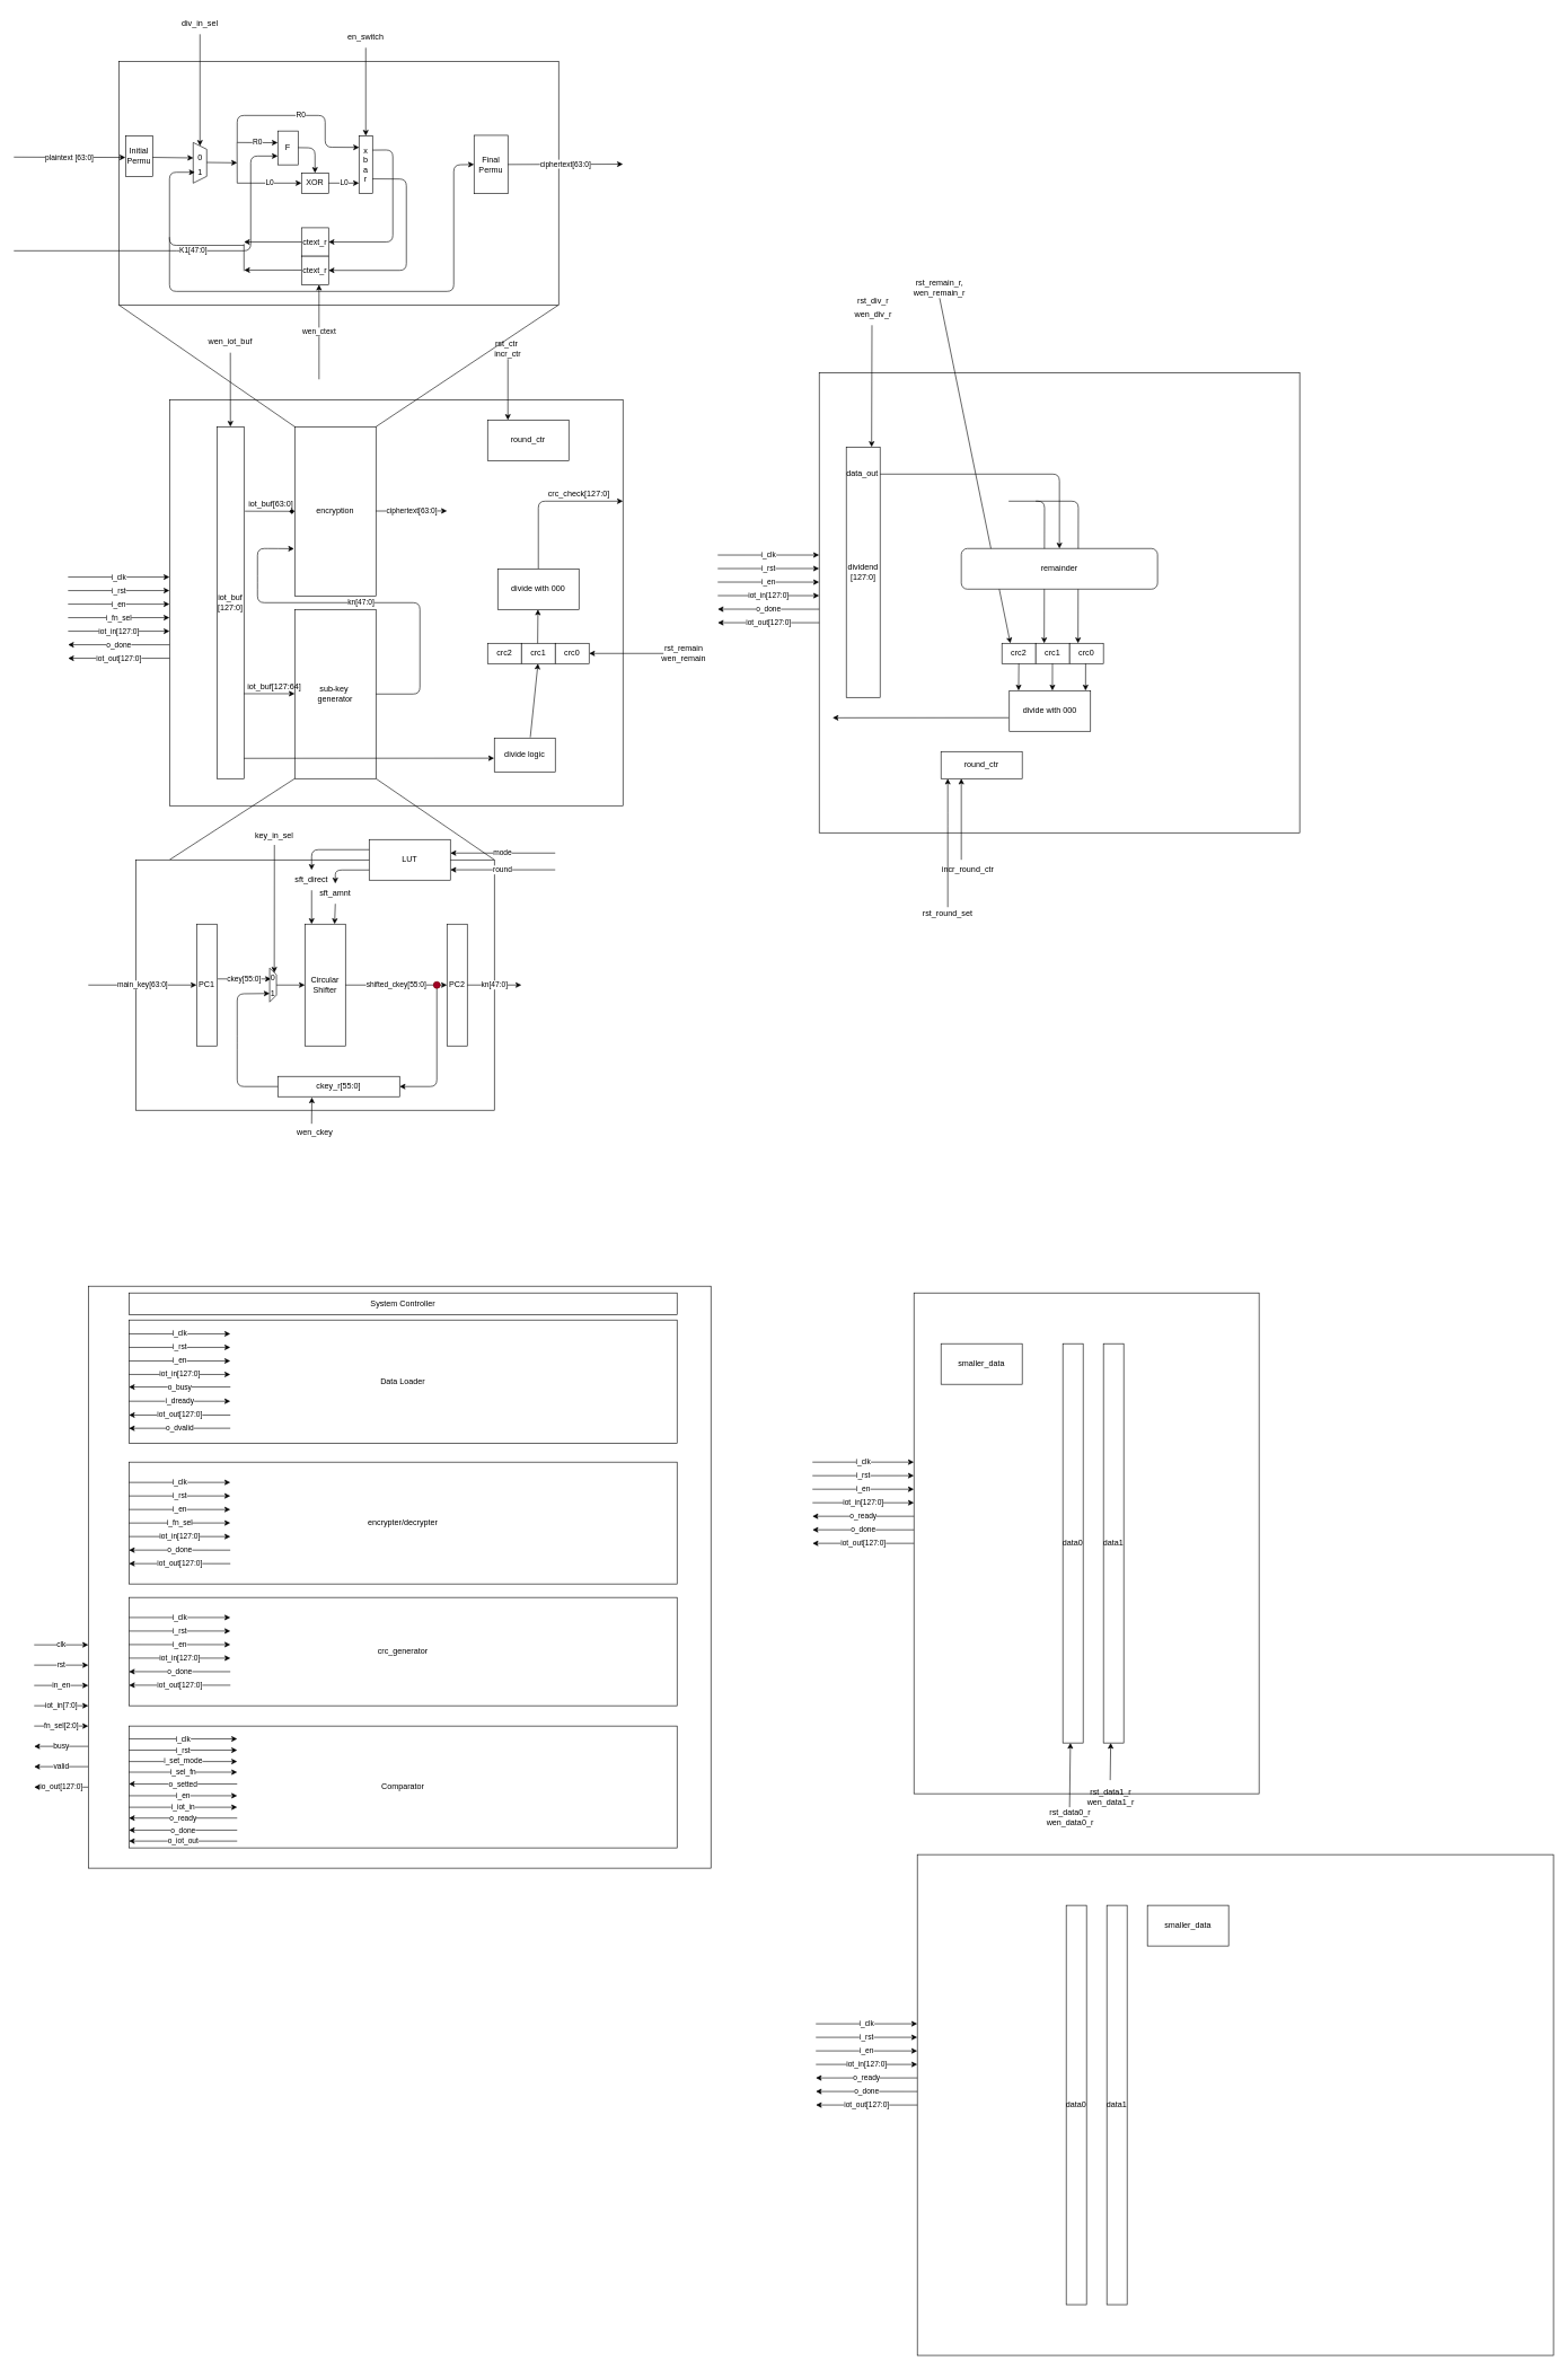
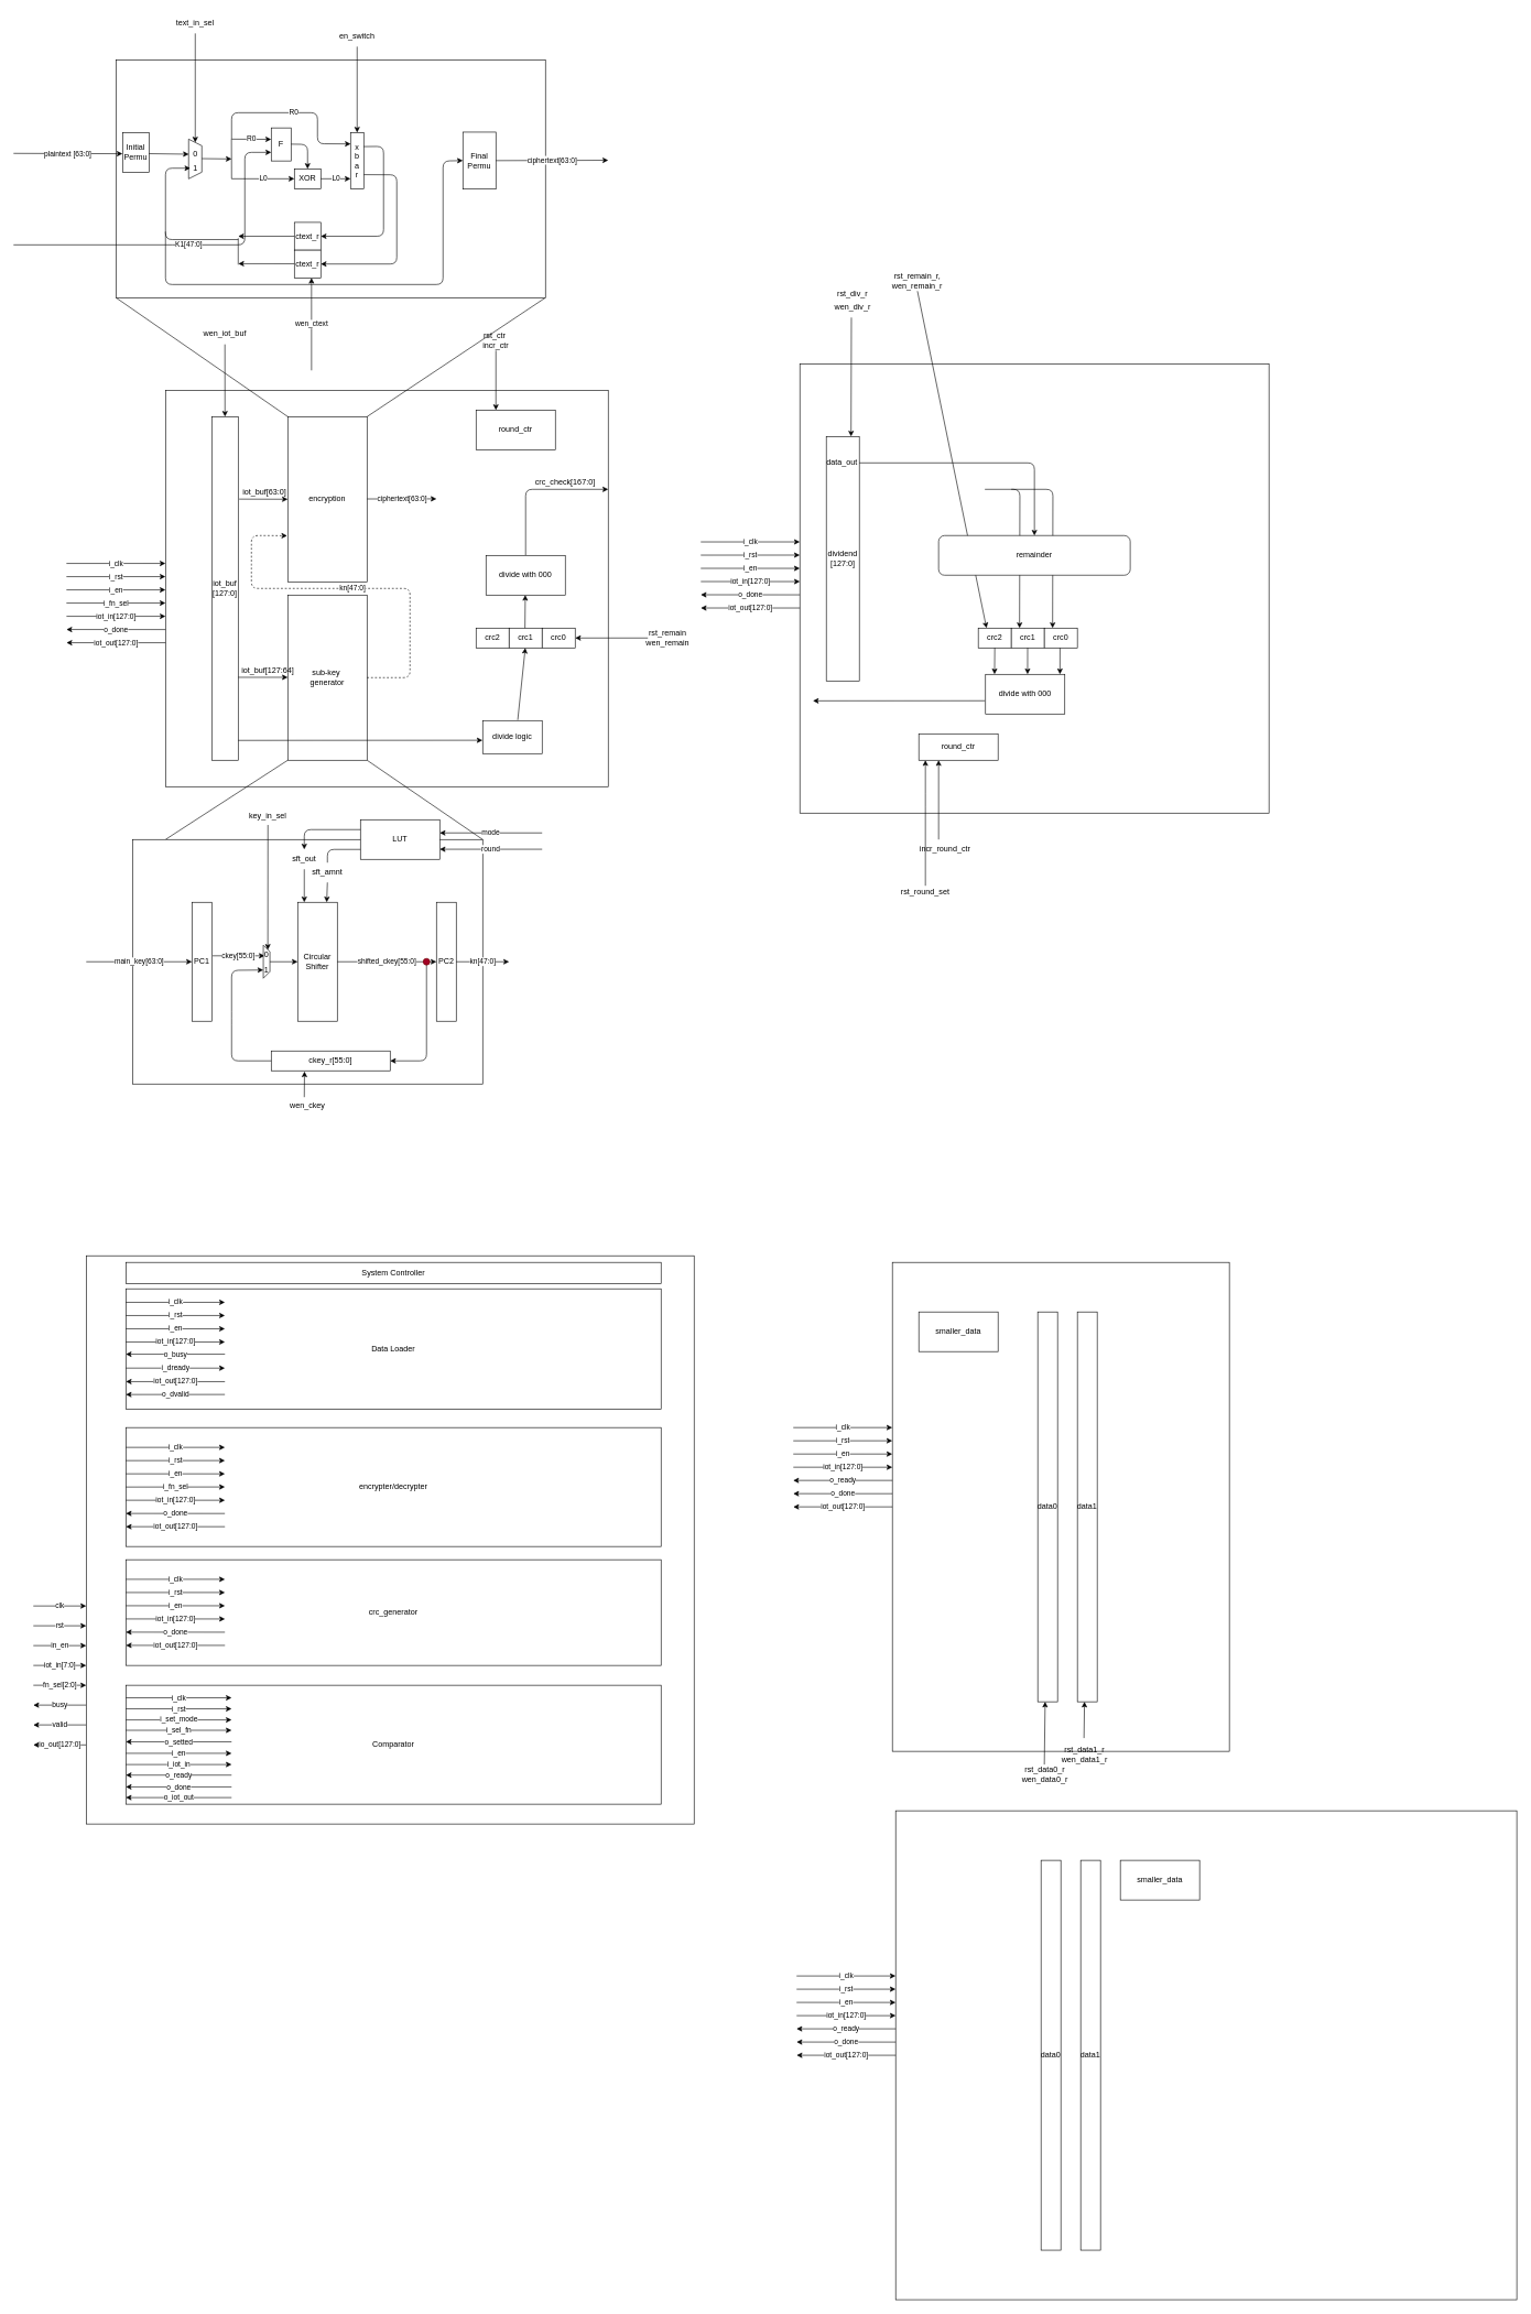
- <mxCell id="55" value="div_in_sel" style="text;strokeColor=none;align=center;fillColor=none;html=1;verticalAlign=middle;whiteSpace=wrap;rounded=0;" parent="1" vertex="1"><mxGeometry x="265" y="20" width="60" height="30" as="geometry" /></mxCell>
+ <mxCell id="55" value="text_in_sel" style="text;strokeColor=none;align=center;fillColor=none;html=1;verticalAlign=middle;whiteSpace=wrap;rounded=0;" parent="1" vertex="1"><mxGeometry x="265" y="20" width="60" height="30" as="geometry" /></mxCell>
- <mxCell id="204" value="crc_check[127:0]" style="text;strokeColor=none;align=center;fillColor=none;html=1;verticalAlign=middle;whiteSpace=wrap;rounded=0;" vertex="1" parent="1"><mxGeometry x="825" y="714" width="60" height="30" as="geometry" /></mxCell>
+ <mxCell id="204" value="crc_check[167:0]" style="text;strokeColor=none;align=center;fillColor=none;html=1;verticalAlign=middle;whiteSpace=wrap;rounded=0;" vertex="1" parent="1"><mxGeometry x="825" y="714" width="60" height="30" as="geometry" /></mxCell>
- <mxCell id="8" value="" style="edgeStyle=none;orthogonalLoop=1;jettySize=auto;html=1;entryX=0;entryY=0.5;entryDx=0;entryDy=0;exitX=0.24;exitY=-0.036;exitDx=0;exitDy=0;exitPerimeter=0;endArrow=diamond;" parent="1" source="4" target="7" edge="1"><mxGeometry width="80" relative="1" as="geometry"><mxPoint x="360" y="760" as="sourcePoint" /><mxPoint x="399.34" y="755.32" as="targetPoint" /><Array as="points" /></mxGeometry></mxCell>
+ <mxCell id="8" value="" style="edgeStyle=none;orthogonalLoop=1;jettySize=auto;html=1;entryX=0;entryY=0.5;entryDx=0;entryDy=0;exitX=0.24;exitY=-0.036;exitDx=0;exitDy=0;exitPerimeter=0;" parent="1" source="4" target="7" edge="1"><mxGeometry width="80" relative="1" as="geometry"><mxPoint x="360" y="760" as="sourcePoint" /><mxPoint x="399.34" y="755.32" as="targetPoint" /><Array as="points" /></mxGeometry></mxCell>
- <mxCell id="6" value="kn[47:0]" style="edgeStyle=none;orthogonalLoop=1;jettySize=auto;html=1;exitX=1;exitY=0.5;exitDx=0;exitDy=0;entryX=-0.008;entryY=0.721;entryDx=0;entryDy=0;entryPerimeter=0;" parent="1" source="5" target="7" edge="1"><mxGeometry width="80" relative="1" as="geometry"><mxPoint x="570" y="1024.52" as="sourcePoint" /><mxPoint x="650" y="1024.52" as="targetPoint" /><Array as="points"><mxPoint x="620" y="1025" /><mxPoint x="620" y="890" /><mxPoint x="380" y="890" /><mxPoint x="380" y="860" /><mxPoint x="380" y="810" /><mxPoint x="400" y="810" /></Array></mxGeometry></mxCell>
+ <mxCell id="6" value="kn[47:0]" style="edgeStyle=none;orthogonalLoop=1;jettySize=auto;html=1;exitX=1;exitY=0.5;exitDx=0;exitDy=0;entryX=-0.008;entryY=0.721;entryDx=0;entryDy=0;entryPerimeter=0;dashed=1;" parent="1" source="5" target="7" edge="1"><mxGeometry width="80" relative="1" as="geometry"><mxPoint x="570" y="1024.52" as="sourcePoint" /><mxPoint x="650" y="1024.52" as="targetPoint" /><Array as="points"><mxPoint x="620" y="1025" /><mxPoint x="620" y="890" /><mxPoint x="380" y="890" /><mxPoint x="380" y="860" /><mxPoint x="380" y="810" /><mxPoint x="400" y="810" /></Array></mxGeometry></mxCell>
- <mxCell id="159" value="" style="edgeStyle=none;orthogonalLoop=1;jettySize=auto;html=1;exitX=0;exitY=0.75;exitDx=0;exitDy=0;entryX=0.5;entryY=0;entryDx=0;entryDy=0;" parent="1" source="156" target="116" edge="1"><mxGeometry width="80" relative="1" as="geometry"><mxPoint x="710" y="1290" as="sourcePoint" /><mxPoint x="790" y="1290" as="targetPoint" /><Array as="points"><mxPoint x="495" y="1285" /></Array></mxGeometry></mxCell>
+ <mxCell id="159" value="" style="edgeStyle=none;orthogonalLoop=1;jettySize=auto;html=1;exitX=0;exitY=0.75;exitDx=0;exitDy=0;entryX=0.5;entryY=0;entryDx=0;entryDy=0;endArrow=none;" parent="1" source="156" target="116" edge="1"><mxGeometry width="80" relative="1" as="geometry"><mxPoint x="710" y="1290" as="sourcePoint" /><mxPoint x="790" y="1290" as="targetPoint" /><Array as="points"><mxPoint x="495" y="1285" /></Array></mxGeometry></mxCell>
- <mxCell id="115" value="sft_direct" style="text;strokeColor=none;align=center;fillColor=none;html=1;verticalAlign=middle;whiteSpace=wrap;rounded=0;" parent="1" vertex="1"><mxGeometry x="430" y="1285" width="60" height="30" as="geometry" /></mxCell>
+ <mxCell id="115" value="sft_out" style="text;strokeColor=none;align=center;fillColor=none;html=1;verticalAlign=middle;whiteSpace=wrap;rounded=0;" parent="1" vertex="1"><mxGeometry x="430" y="1285" width="60" height="30" as="geometry" /></mxCell>
